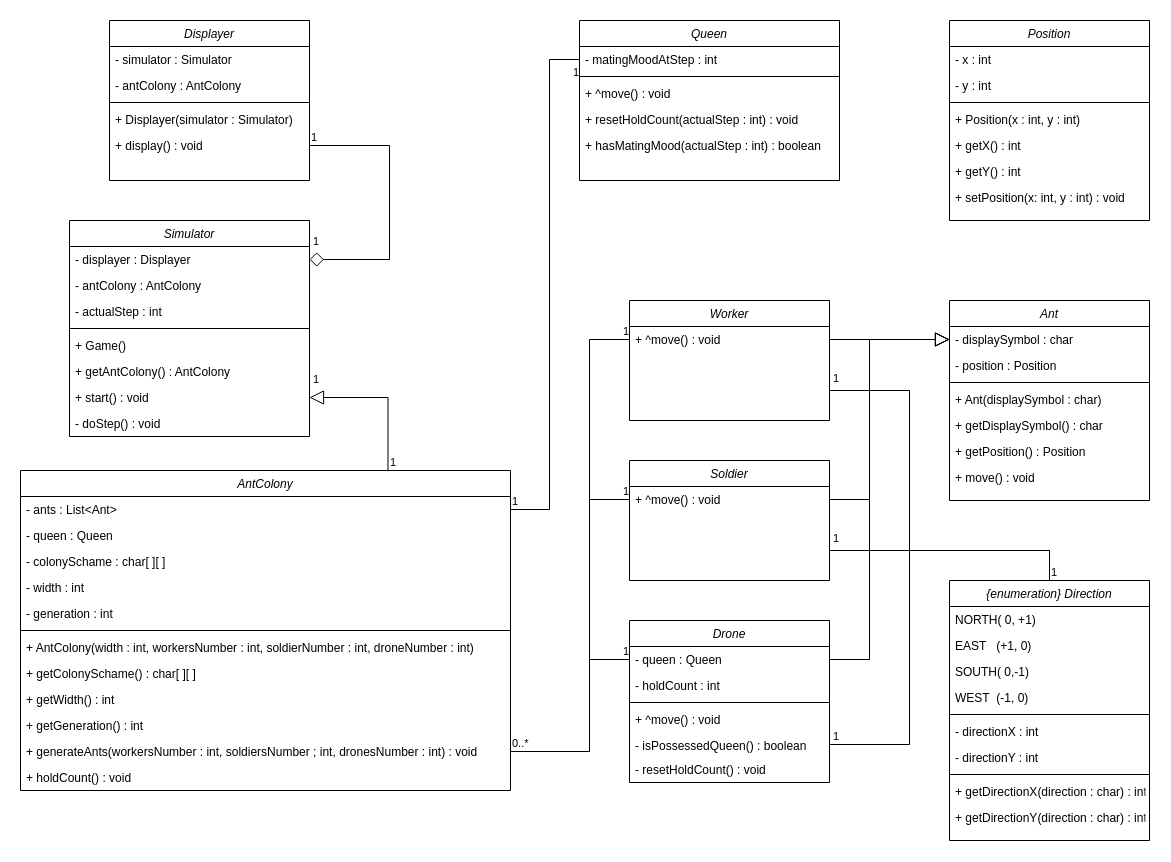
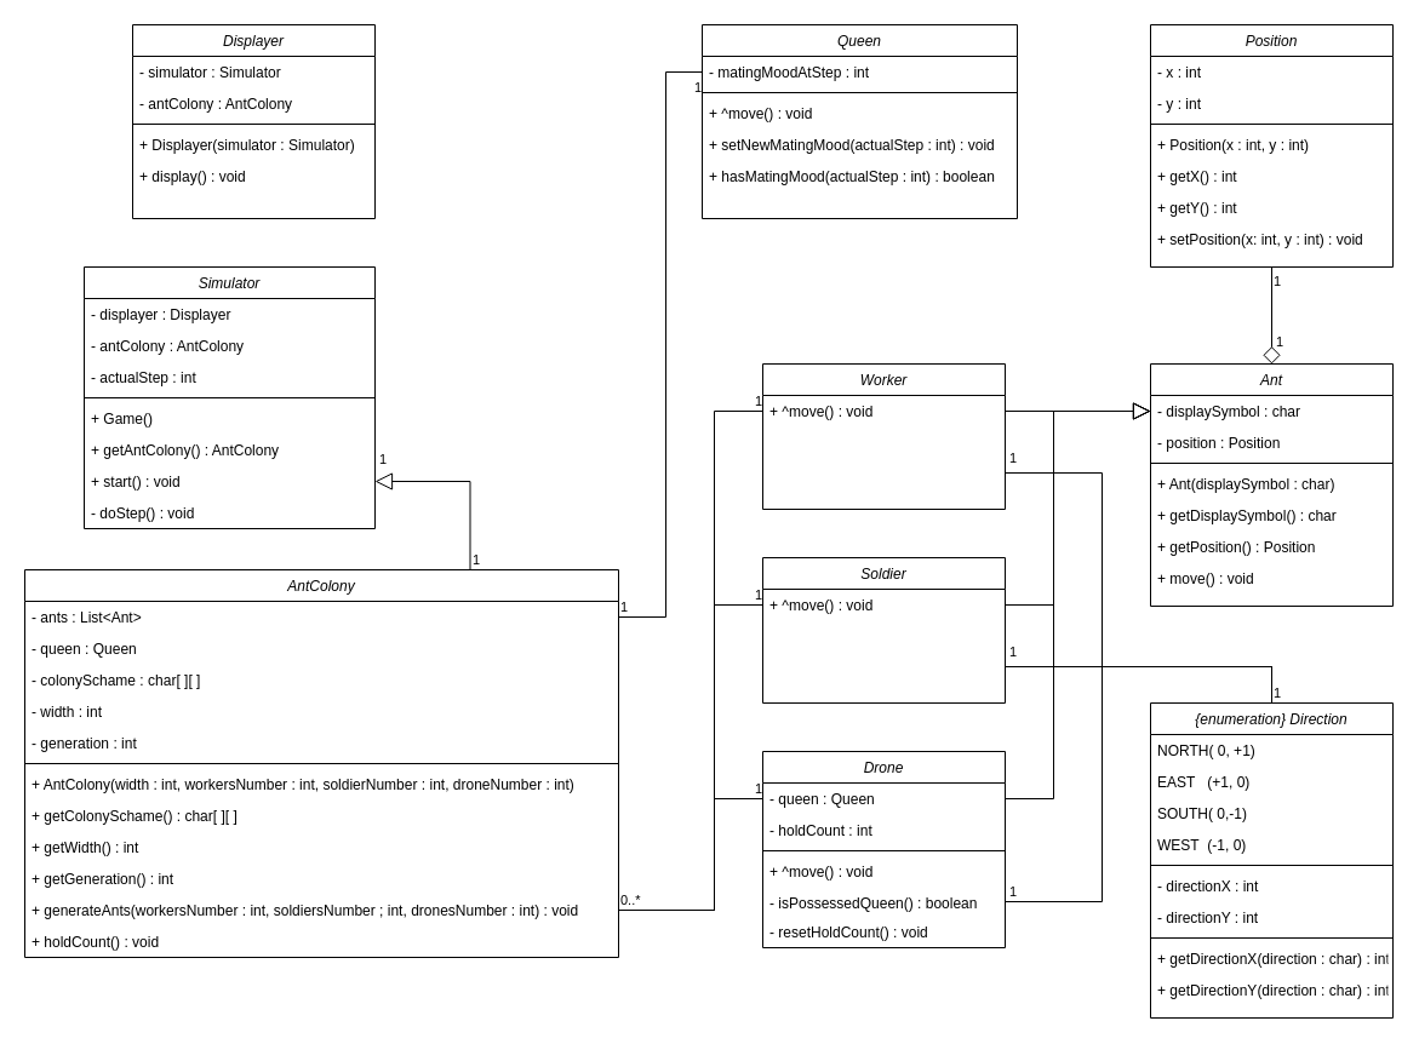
- <mxCell id="19" value="+ resetHoldCount(actualStep : int) : void" style="text;strokeColor=none;fillColor=none;align=left;verticalAlign=top;spacingLeft=4;spacingRight=4;overflow=hidden;rotatable=0;points=[[0,0.5],[1,0.5]];portConstraint=eastwest;" vertex="1" parent="15"><mxGeometry y="86" width="260" height="26" as="geometry" /></mxCell>
+ <mxCell id="19" value="+ setNewMatingMood(actualStep : int) : void" style="text;strokeColor=none;fillColor=none;align=left;verticalAlign=top;spacingLeft=4;spacingRight=4;overflow=hidden;rotatable=0;points=[[0,0.5],[1,0.5]];portConstraint=eastwest;" vertex="1" parent="15"><mxGeometry y="86" width="260" height="26" as="geometry" /></mxCell>
- <mxCell id="104" value="" style="endArrow=diamond;html=1;edgeStyle=orthogonalEdgeStyle;shadow=0;strokeWidth=1;entryX=1;entryY=0.5;entryDx=0;entryDy=0;arcSize=20;rounded=0;endFill=0;endSize=12;exitX=1;exitY=0.5;exitDx=0;exitDy=0;" edge="1" parent="1" source="103" target="41"><mxGeometry relative="1" as="geometry"><mxPoint x="-11" y="210" as="sourcePoint" /><mxPoint x="69" y="379" as="targetPoint" /><Array as="points"><mxPoint x="389" y="145" /><mxPoint x="389" y="259" /></Array></mxGeometry></mxCell>
- <mxCell id="105" value="1" style="edgeLabel;resizable=0;html=1;align=left;verticalAlign=bottom;" connectable="0" vertex="1" parent="104"><mxGeometry x="-1" relative="1" as="geometry"><mxPoint as="offset" /></mxGeometry></mxCell>
- <mxCell id="106" value="1" style="edgeLabel;resizable=0;html=1;align=right;verticalAlign=bottom;" connectable="0" vertex="1" parent="104"><mxGeometry x="1" relative="1" as="geometry"><mxPoint x="10" y="-10" as="offset" /></mxGeometry></mxCell>
+ <mxCell id="63" value="" style="endArrow=diamond;html=1;edgeStyle=orthogonalEdgeStyle;shadow=0;strokeWidth=1;entryX=0.5;entryY=0;entryDx=0;entryDy=0;arcSize=20;rounded=0;endFill=0;endSize=12;exitX=0.5;exitY=1;exitDx=0;exitDy=0;" edge="1" parent="1" source="49" target="32"><mxGeometry relative="1" as="geometry"><mxPoint x="1079" y="590" as="sourcePoint" /><mxPoint x="1099" y="490" as="targetPoint" /></mxGeometry></mxCell>
+ <mxCell id="64" value="1" style="edgeLabel;resizable=0;html=1;align=left;verticalAlign=bottom;" connectable="0" vertex="1" parent="63"><mxGeometry x="-1" relative="1" as="geometry"><mxPoint y="20" as="offset" /></mxGeometry></mxCell>
+ <mxCell id="65" value="1" style="edgeLabel;resizable=0;html=1;align=right;verticalAlign=bottom;" connectable="0" vertex="1" parent="63"><mxGeometry x="1" relative="1" as="geometry"><mxPoint x="10" y="-10" as="offset" /></mxGeometry></mxCell>
